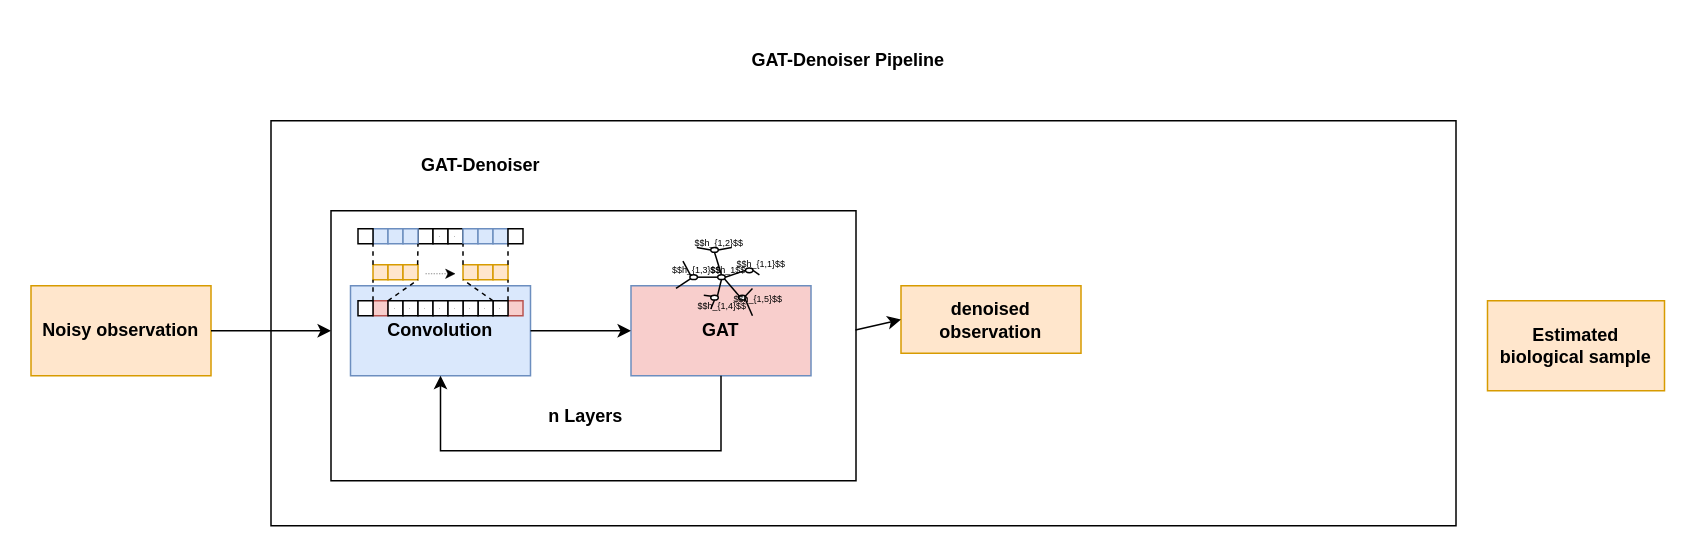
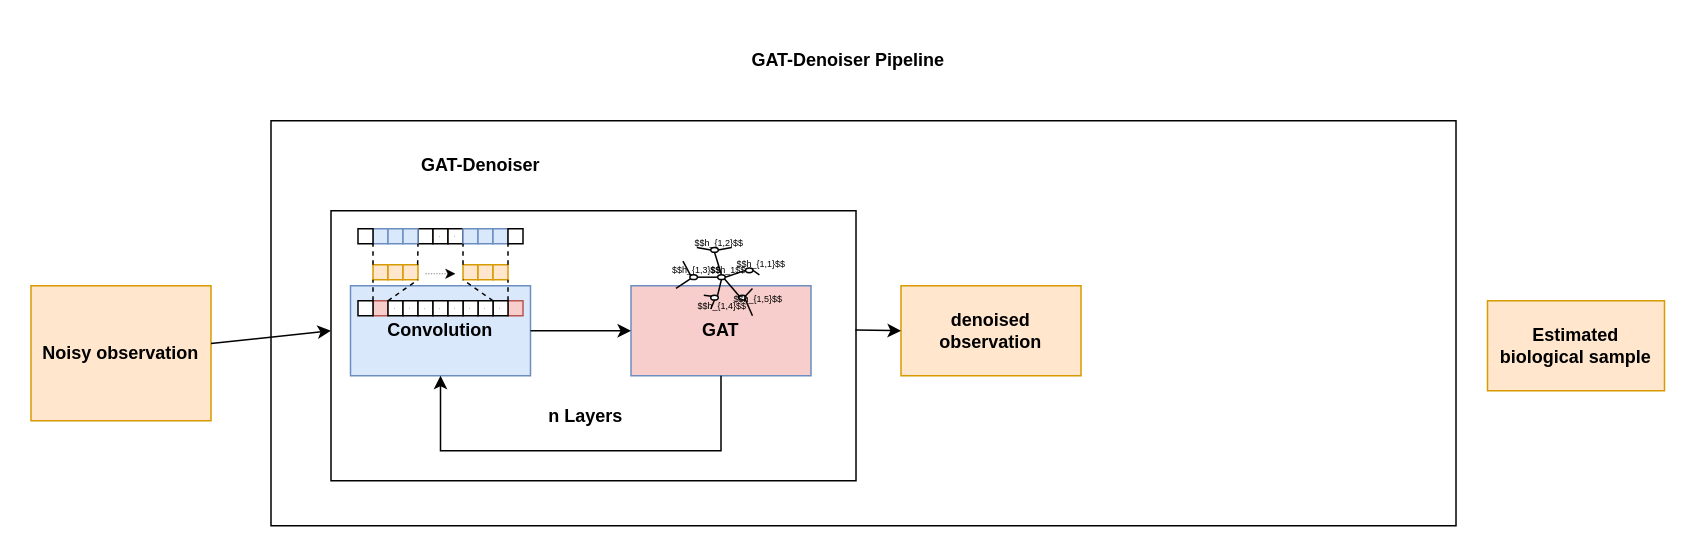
- <mxCell id="8" value="denoised observation" style="rounded=0;whiteSpace=wrap;html=1;fillColor=#ffe6cc;strokeColor=#d79b00;fontStyle=1" parent="1" vertex="1"><mxGeometry x="600" y="190" width="120" height="45" as="geometry" /></mxCell>
+ <mxCell id="8" value="denoised observation" style="rounded=0;whiteSpace=wrap;html=1;fillColor=#ffe6cc;strokeColor=#d79b00;fontStyle=1" parent="1" vertex="1"><mxGeometry x="600" y="190" width="120" height="60" as="geometry" /></mxCell>
- <mxCell id="4" value="Noisy observation" style="rounded=0;whiteSpace=wrap;html=1;fillColor=#ffe6cc;strokeColor=#d79b00;fontStyle=1" parent="1" vertex="1"><mxGeometry y="190" width="120" height="60" as="geometry" x="20" /></mxCell>
+ <mxCell id="4" value="Noisy observation" style="rounded=0;whiteSpace=wrap;html=1;fillColor=#ffe6cc;strokeColor=#d79b00;fontStyle=1" parent="1" vertex="1"><mxGeometry x="20" y="190" width="120" height="90" as="geometry" /></mxCell>
